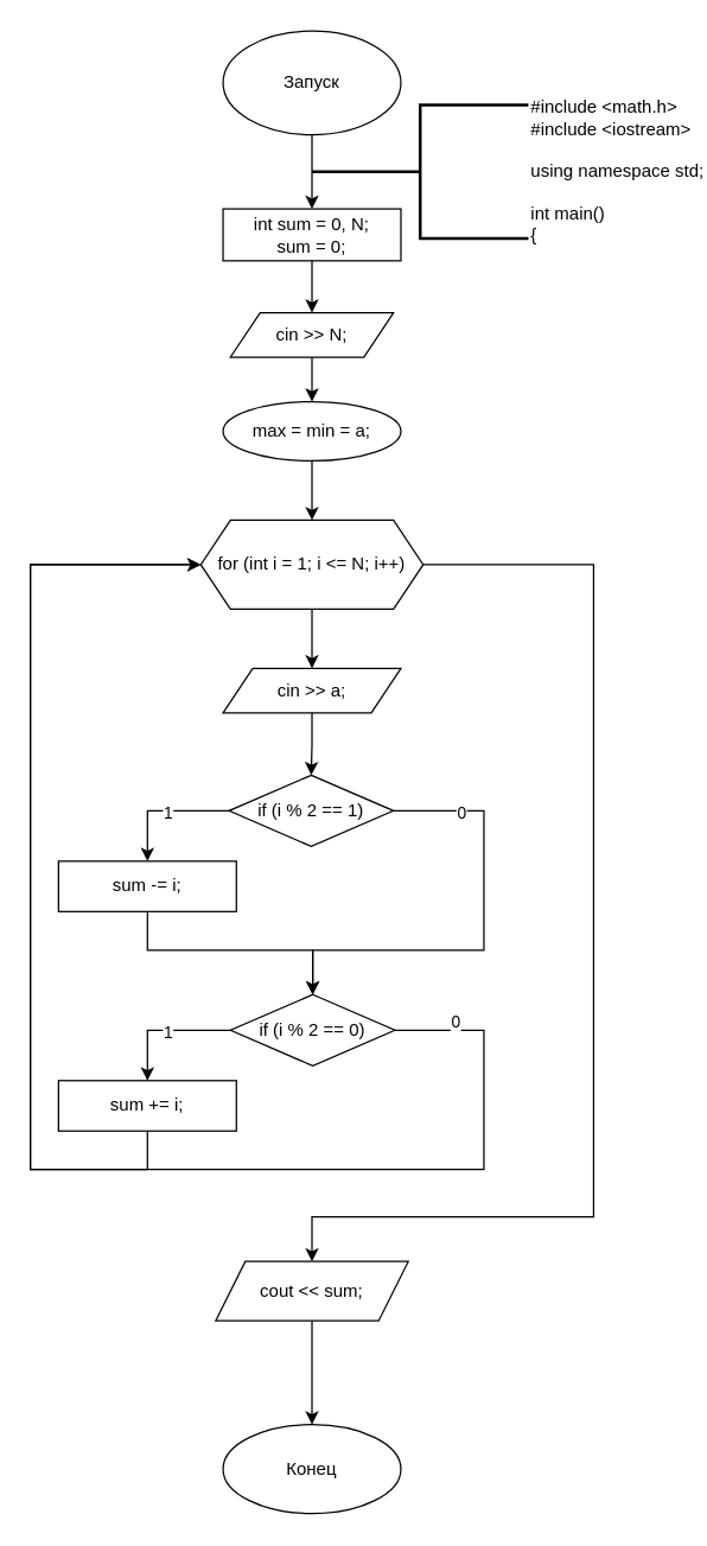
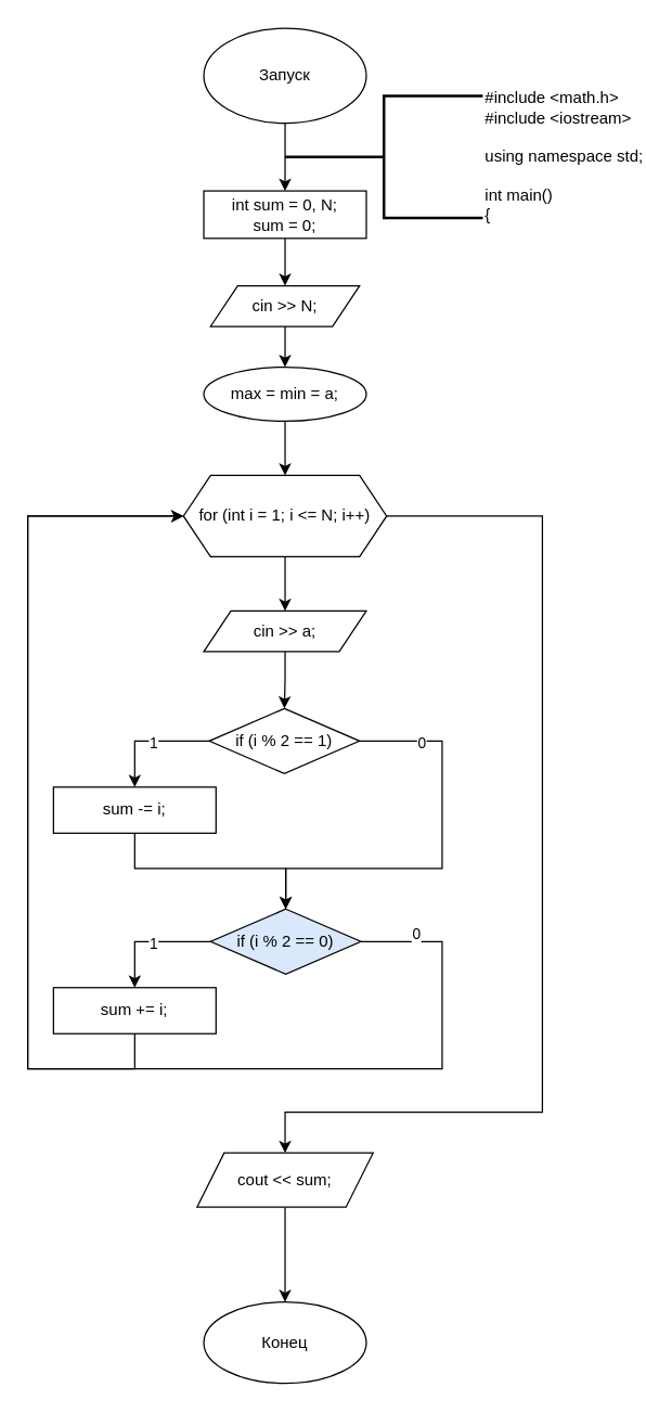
- <mxCell id="27" value="if (i % 2 == 0)" style="rhombus;whiteSpace=wrap;html=1;" parent="1" vertex="1"><mxGeometry x="155" y="670" width="111" height="48" as="geometry" /></mxCell>
+ <mxCell id="27" value="if (i % 2 == 0)" style="rhombus;whiteSpace=wrap;html=1;fillColor=#dae8fc;" parent="1" vertex="1"><mxGeometry x="155" y="670" width="111" height="48" as="geometry" /></mxCell>
